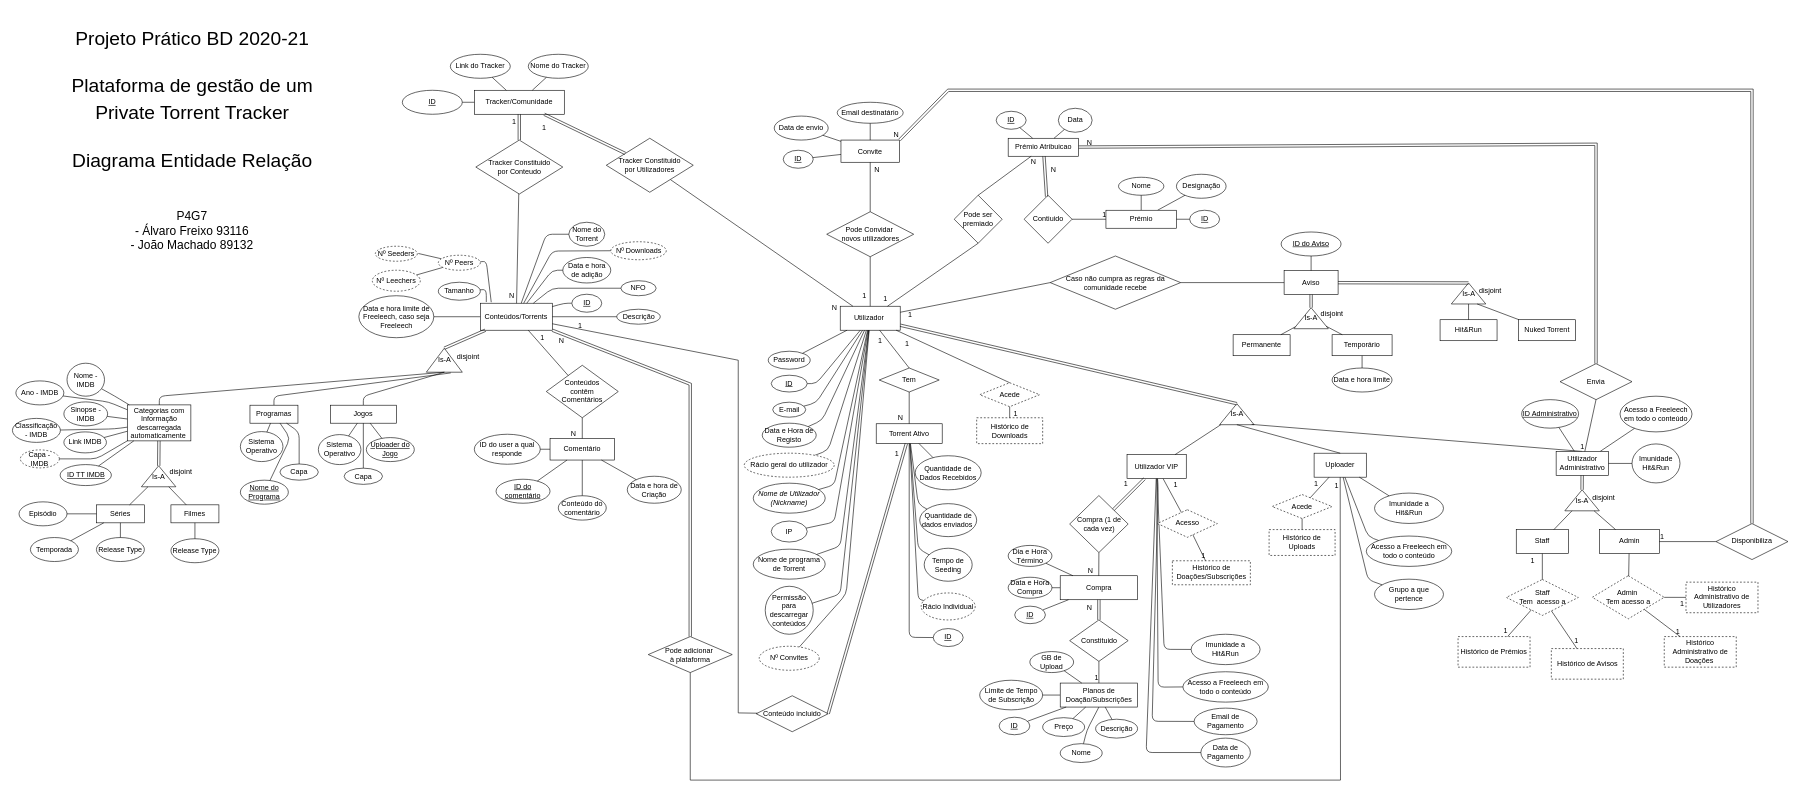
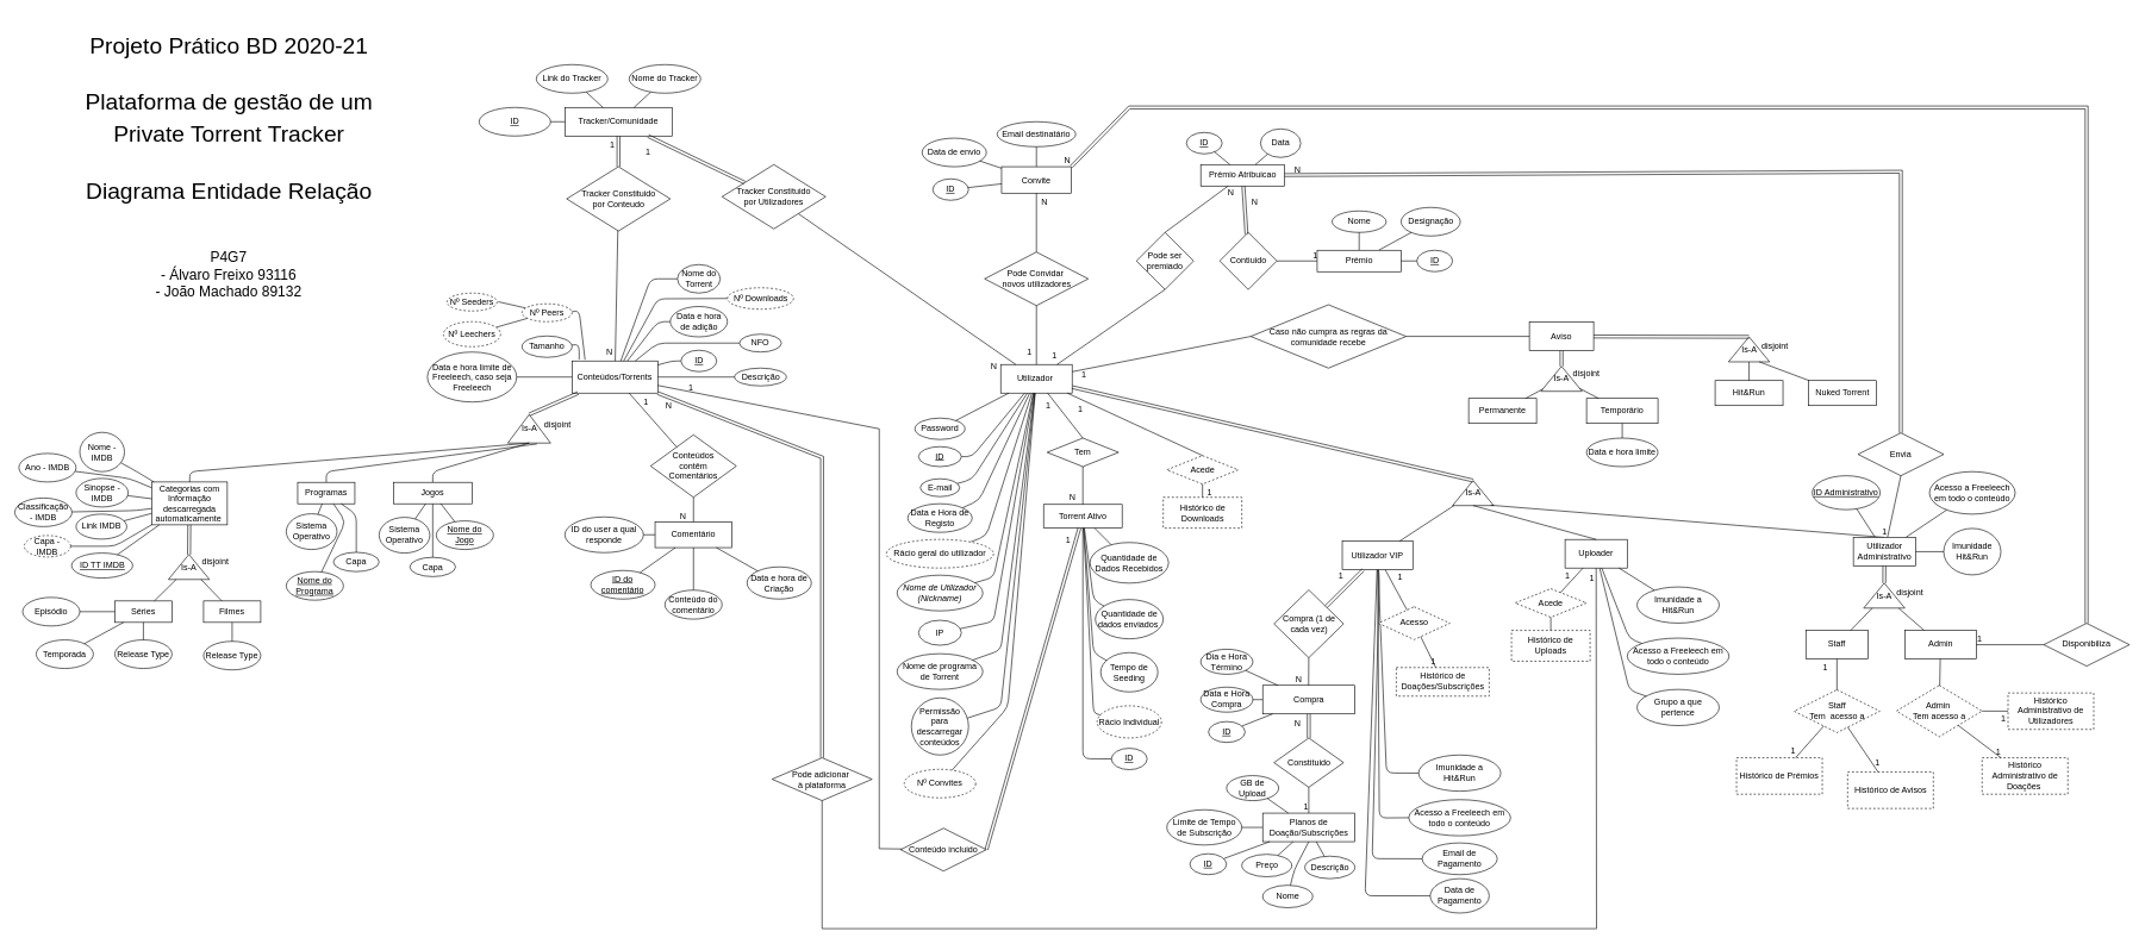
- <mxCell id="206" value="&lt;u&gt;ID do Aviso&lt;/u&gt;" style="ellipse;whiteSpace=wrap;html=1;align=center;rounded=0;" parent="1" vertex="1"><mxGeometry x="2135" y="386.25" width="100" height="40" as="geometry" /></mxCell>
- <mxCell id="207" value="" style="endArrow=none;html=1;" parent="1" source="206" target="41" edge="1"><mxGeometry width="50" height="50" relative="1" as="geometry"><mxPoint x="1920" y="380" as="sourcePoint" /><mxPoint x="1970" y="330" as="targetPoint" /></mxGeometry></mxCell>
- <mxCell id="135" value="&lt;u&gt;Uploader do Jogo&lt;/u&gt;" style="ellipse;whiteSpace=wrap;html=1;" parent="1" vertex="1"><mxGeometry x="610" y="729" width="80" height="40" as="geometry" /></mxCell>
+ <mxCell id="135" value="&lt;u&gt;Nome do Jogo&lt;/u&gt;" style="ellipse;whiteSpace=wrap;html=1;" parent="1" vertex="1"><mxGeometry x="610" y="729" width="80" height="40" as="geometry" /></mxCell>
